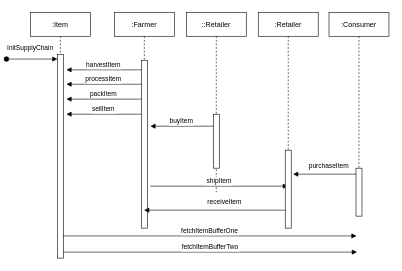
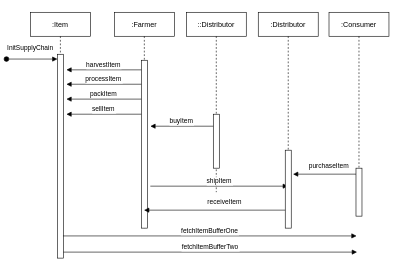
- <mxCell id="10" value="::Retailer" style="shape=umlLifeline;perimeter=lifelinePerimeter;container=1;collapsible=0;recursiveResize=0;rounded=0;shadow=0;strokeWidth=1;" parent="1" vertex="1"><mxGeometry x="280" y="20" width="100" height="300" as="geometry" /></mxCell>
+ <mxCell id="10" value="::Distributor" style="shape=umlLifeline;perimeter=lifelinePerimeter;container=1;collapsible=0;recursiveResize=0;rounded=0;shadow=0;strokeWidth=1;" parent="1" vertex="1"><mxGeometry x="280" y="20" width="100" height="300" as="geometry" /></mxCell>
- <mxCell id="14" value=":Retailer" style="shape=umlLifeline;perimeter=lifelinePerimeter;container=1;collapsible=0;recursiveResize=0;rounded=0;shadow=0;strokeWidth=1;" parent="1" vertex="1"><mxGeometry x="400" y="20" width="100" height="360" as="geometry" /></mxCell>
+ <mxCell id="14" value=":Distributor" style="shape=umlLifeline;perimeter=lifelinePerimeter;container=1;collapsible=0;recursiveResize=0;rounded=0;shadow=0;strokeWidth=1;" parent="1" vertex="1"><mxGeometry x="400" y="20" width="100" height="360" as="geometry" /></mxCell>
